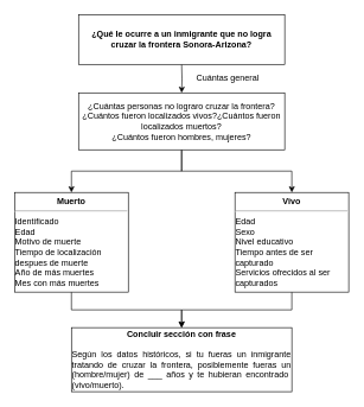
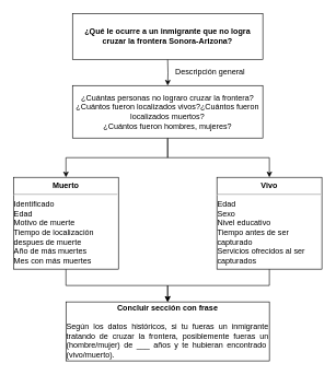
- <mxCell id="11" value="Cuántas general" style="text;html=1;align=center;verticalAlign=middle;whiteSpace=wrap;rounded=0;shadow=0;labelBackgroundColor=#FFFFFF;" vertex="1" parent="1"><mxGeometry x="260" y="95" width="120" height="30" as="geometry" /></mxCell>
+ <mxCell id="11" value="Descripción general" style="text;html=1;align=center;verticalAlign=middle;whiteSpace=wrap;rounded=0;shadow=0;labelBackgroundColor=#FFFFFF;" vertex="1" parent="1"><mxGeometry x="260" y="95" width="120" height="30" as="geometry" /></mxCell>
